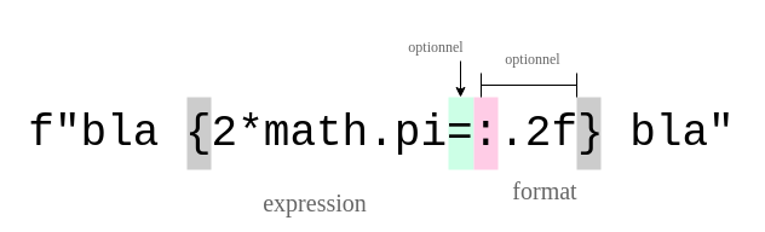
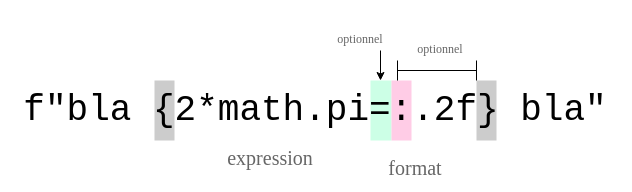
- <mxCell id="8" value="&lt;font style=&quot;font-size: 20px&quot; face=&quot;Verdana&quot; color=&quot;#666666&quot;&gt;format&lt;/font&gt;" style="text;html=1;strokeColor=none;fillColor=none;align=center;verticalAlign=middle;whiteSpace=wrap;rounded=0;fontFamily=Courier New;fontSize=36;" vertex="1" parent="1"><mxGeometry x="420" y="140" width="60" height="30" as="geometry" /></mxCell>
+ <mxCell id="8" value="&lt;font style=&quot;font-size: 20px&quot; face=&quot;Verdana&quot; color=&quot;#666666&quot;&gt;format&lt;/font&gt;" style="text;html=1;strokeColor=none;fillColor=none;align=center;verticalAlign=middle;whiteSpace=wrap;rounded=0;fontFamily=Courier New;fontSize=36;" vertex="1" parent="1"><mxGeometry x="385" y="150" width="60" height="30" as="geometry" /></mxCell>
- <mxCell id="7" value="&lt;font style=&quot;font-size: 20px&quot; face=&quot;Verdana&quot; color=&quot;#666666&quot;&gt;expression&lt;/font&gt;" style="text;html=1;strokeColor=none;fillColor=none;align=center;verticalAlign=middle;whiteSpace=wrap;rounded=0;fontFamily=Courier New;fontSize=36;" vertex="1" parent="1"><mxGeometry x="200" y="150" width="120" height="30" as="geometry" /></mxCell>
+ <mxCell id="7" value="&lt;font style=&quot;font-size: 20px&quot; face=&quot;Verdana&quot; color=&quot;#666666&quot;&gt;expression&lt;/font&gt;" style="text;html=1;strokeColor=none;fillColor=none;align=center;verticalAlign=middle;whiteSpace=wrap;rounded=0;fontFamily=Courier New;fontSize=36;" vertex="1" parent="1"><mxGeometry x="210" y="140" width="120" height="30" as="geometry" /></mxCell>
